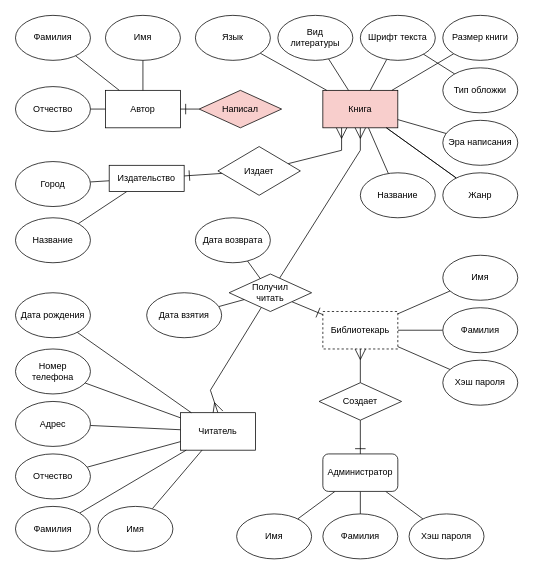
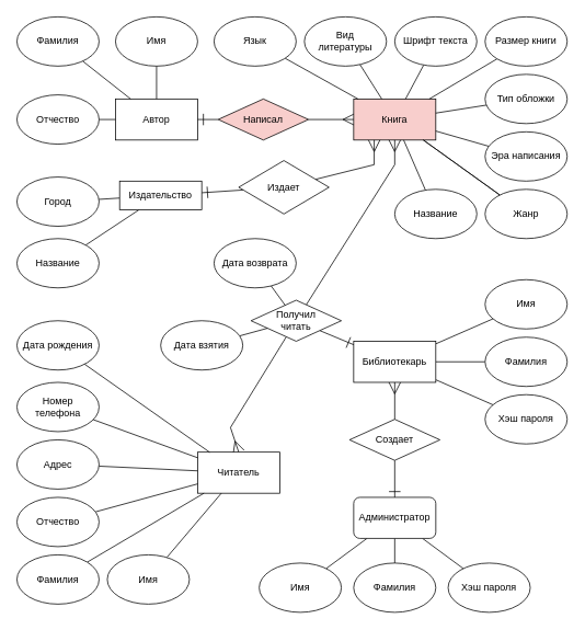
- <mxCell id="26" style="edgeStyle=none;rounded=0;orthogonalLoop=1;jettySize=auto;html=1;endArrow=none;endFill=0;" edge="1" parent="1" source="27" target="21"><mxGeometry relative="1" as="geometry" /></mxCell>
+ <mxCell id="26" style="edgeStyle=none;rounded=0;orthogonalLoop=1;jettySize=auto;html=1;endArrow=none;endFill=0;" edge="1" parent="1" source="27" target="10"><mxGeometry relative="1" as="geometry" /></mxCell>
+ <mxCell id="28" style="edgeStyle=none;rounded=0;orthogonalLoop=1;jettySize=auto;html=1;endArrow=ERmany;endFill=0;endSize=11;" edge="1" parent="1" source="30" target="10"><mxGeometry relative="1" as="geometry" /></mxCell>
- <mxCell id="42" value="Библиотекарь" style="rounded=0;whiteSpace=wrap;html=1;dashed=1;" vertex="1" parent="1"><mxGeometry x="430" y="415" width="100" height="50" as="geometry" /></mxCell>
+ <mxCell id="42" value="Библиотекарь" style="rounded=0;whiteSpace=wrap;html=1;" vertex="1" parent="1"><mxGeometry x="430" y="415" width="100" height="50" as="geometry" /></mxCell>
